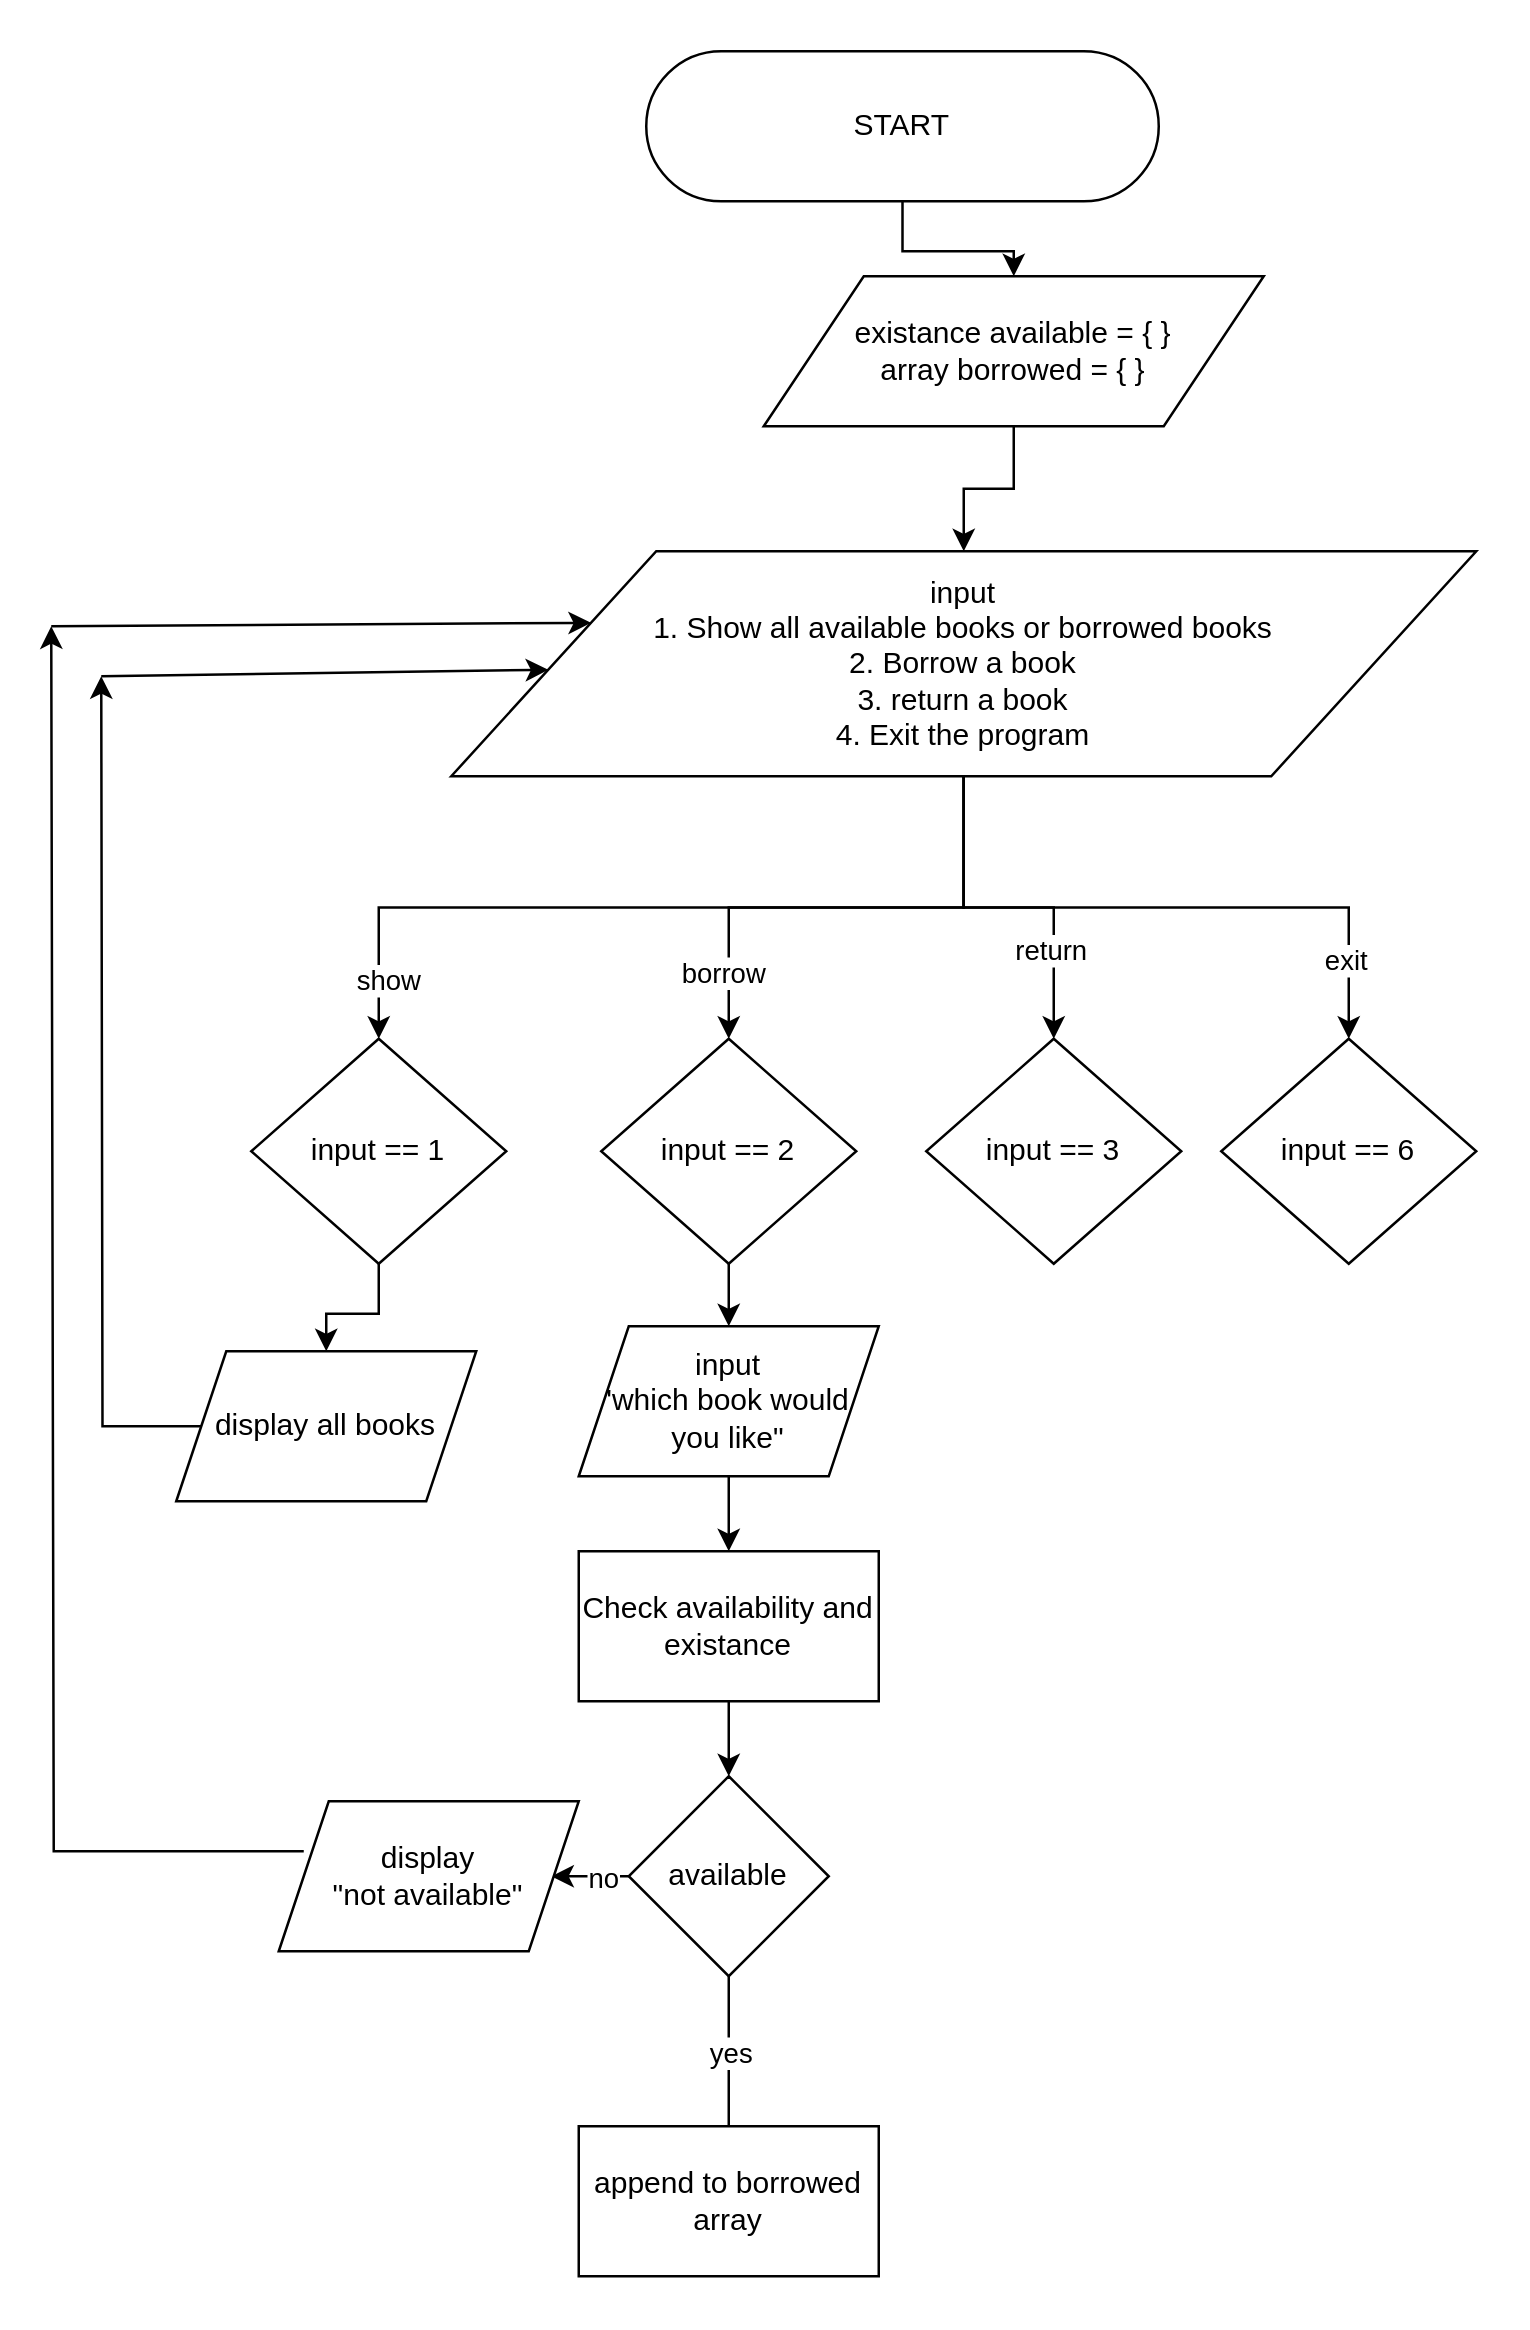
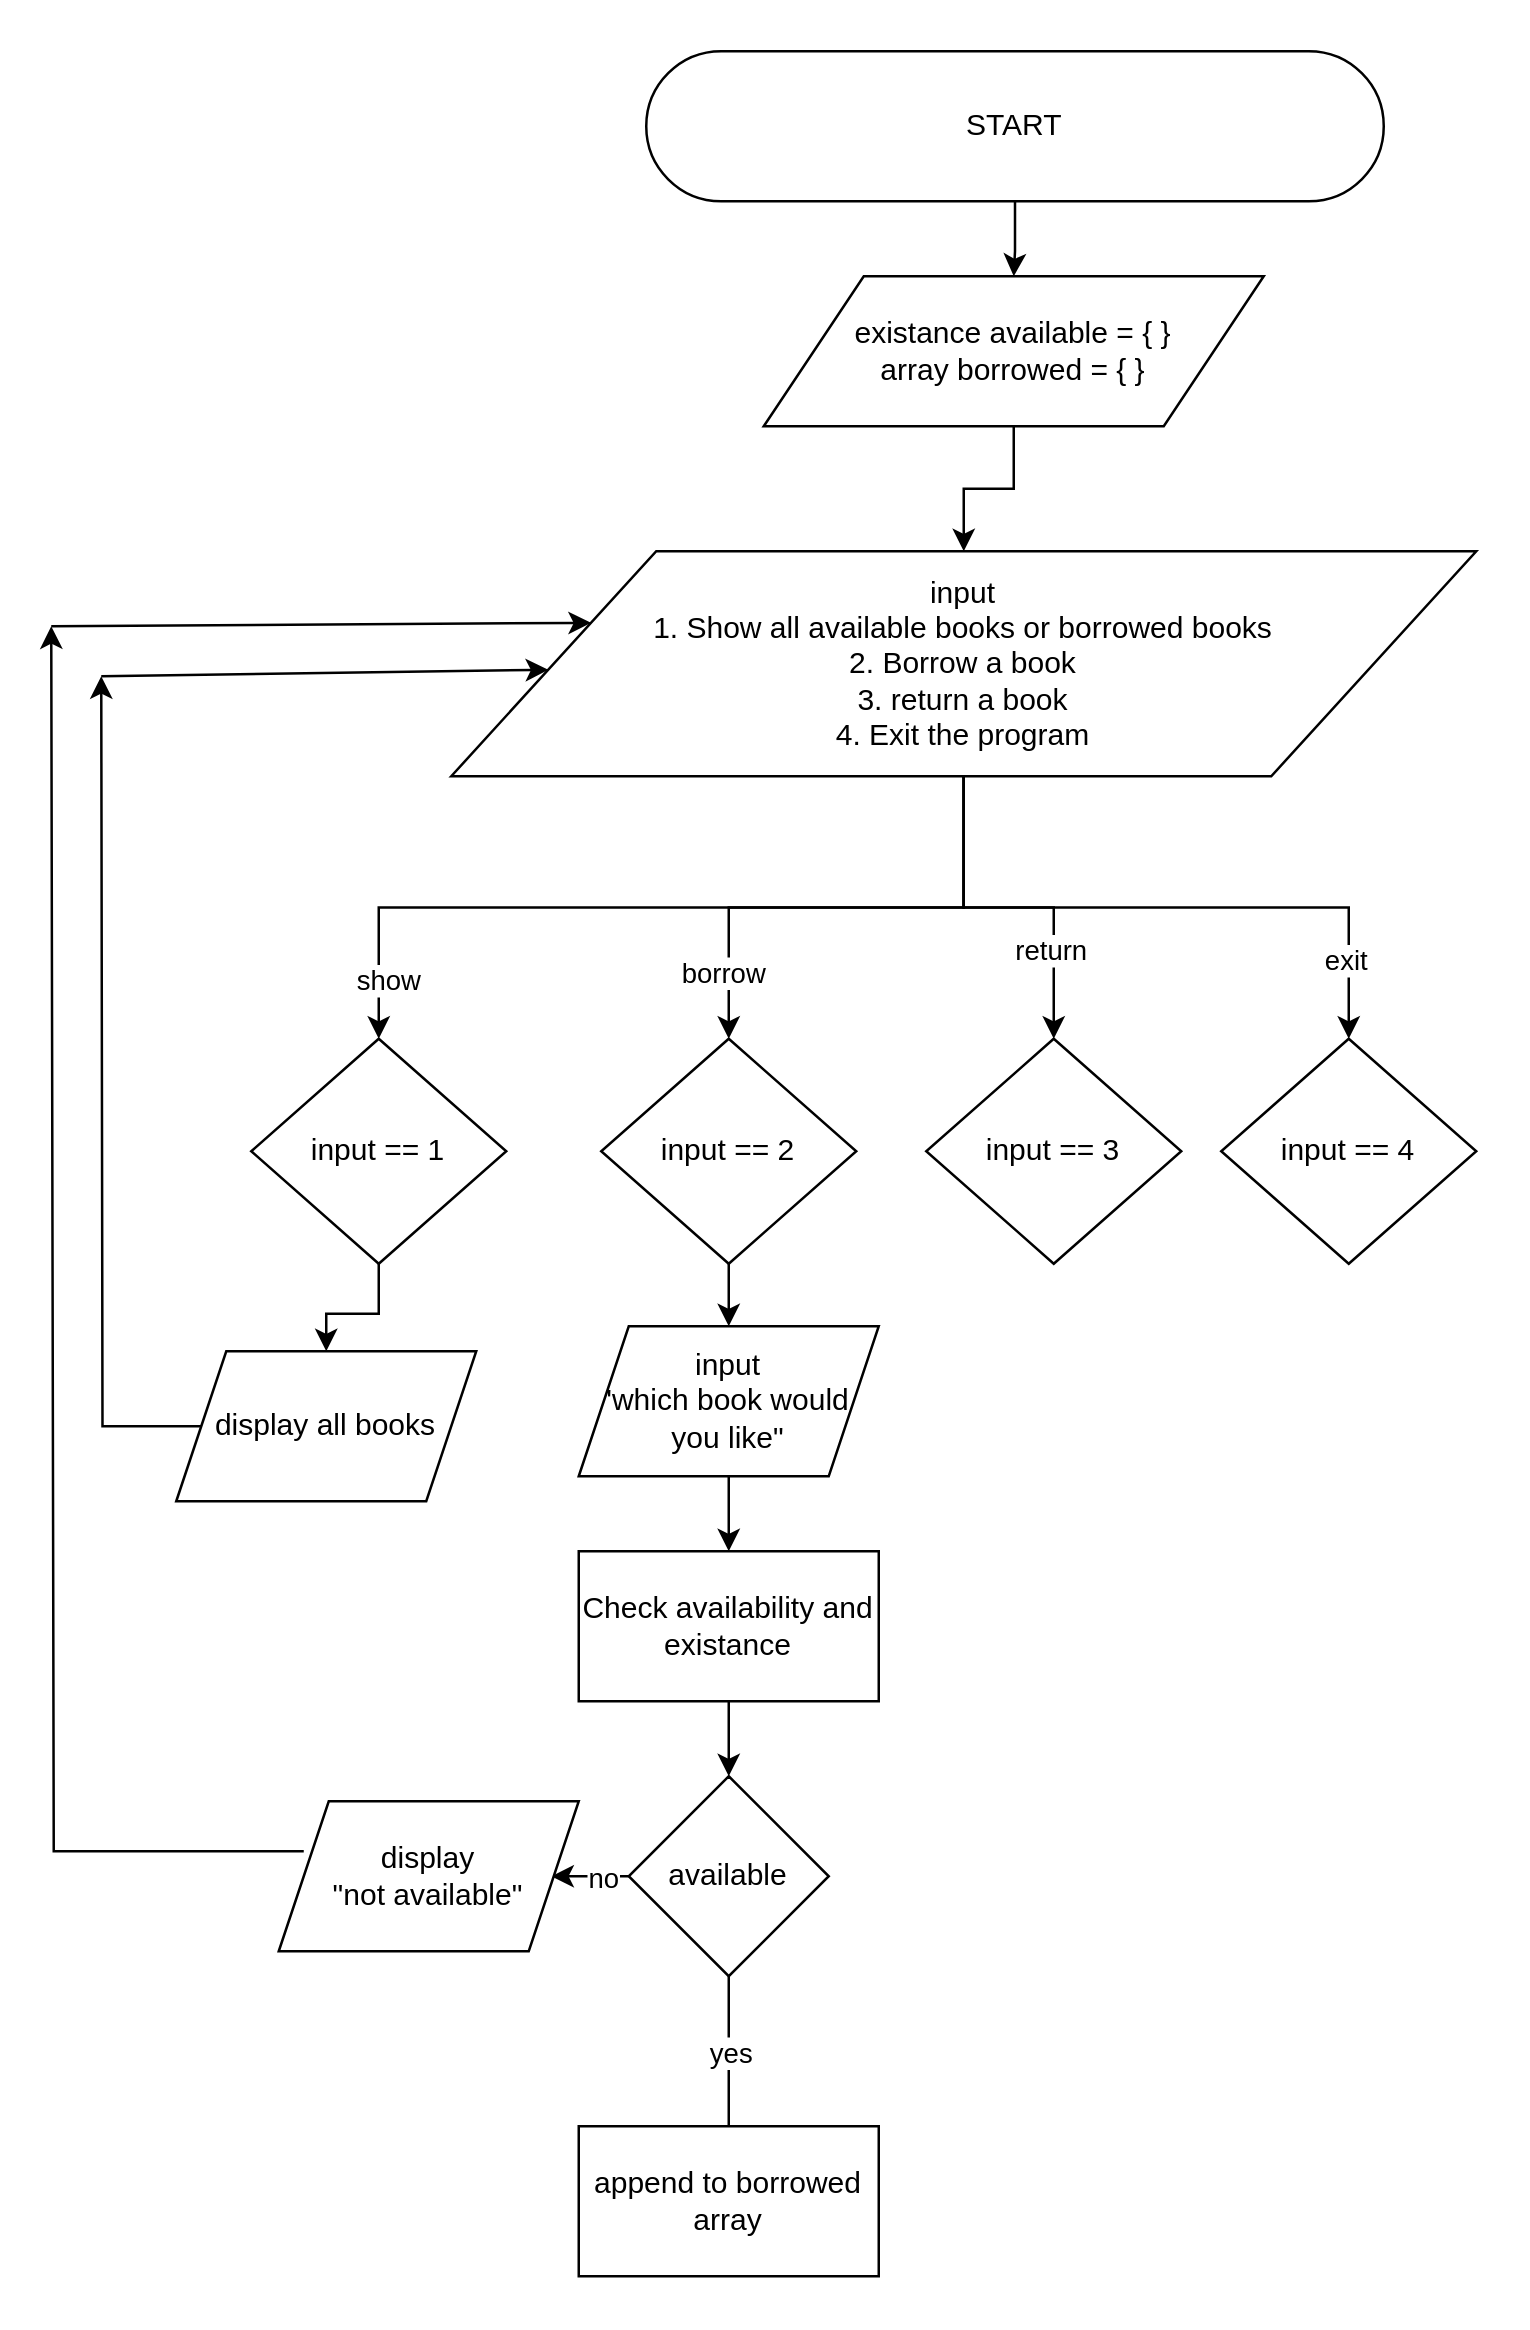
- <mxCell id="3" value="START" style="html=1;dashed=0;whiteSpace=wrap;shape=mxgraph.dfd.start" vertex="1" parent="1"><mxGeometry x="258" y="20" width="205" height="60" as="geometry" /></mxCell>
+ <mxCell id="3" value="START" style="html=1;dashed=0;whiteSpace=wrap;shape=mxgraph.dfd.start" vertex="1" parent="1"><mxGeometry x="258" y="20" width="295" height="60" as="geometry" /></mxCell>
- <mxCell id="20" value="input == 6" style="shape=rhombus;html=1;dashed=0;whiteSpace=wrap;perimeter=rhombusPerimeter;" vertex="1" parent="1"><mxGeometry x="488" y="415" width="102" height="90" as="geometry" /></mxCell>
+ <mxCell id="20" value="input == 4" style="shape=rhombus;html=1;dashed=0;whiteSpace=wrap;perimeter=rhombusPerimeter;" vertex="1" parent="1"><mxGeometry x="488" y="415" width="102" height="90" as="geometry" /></mxCell>
